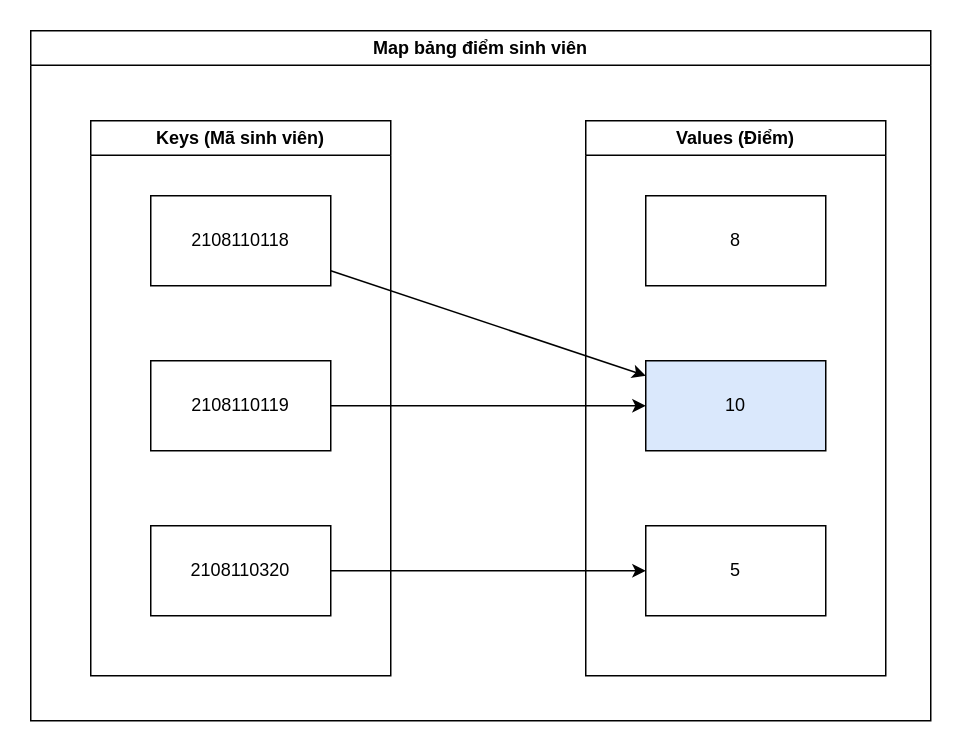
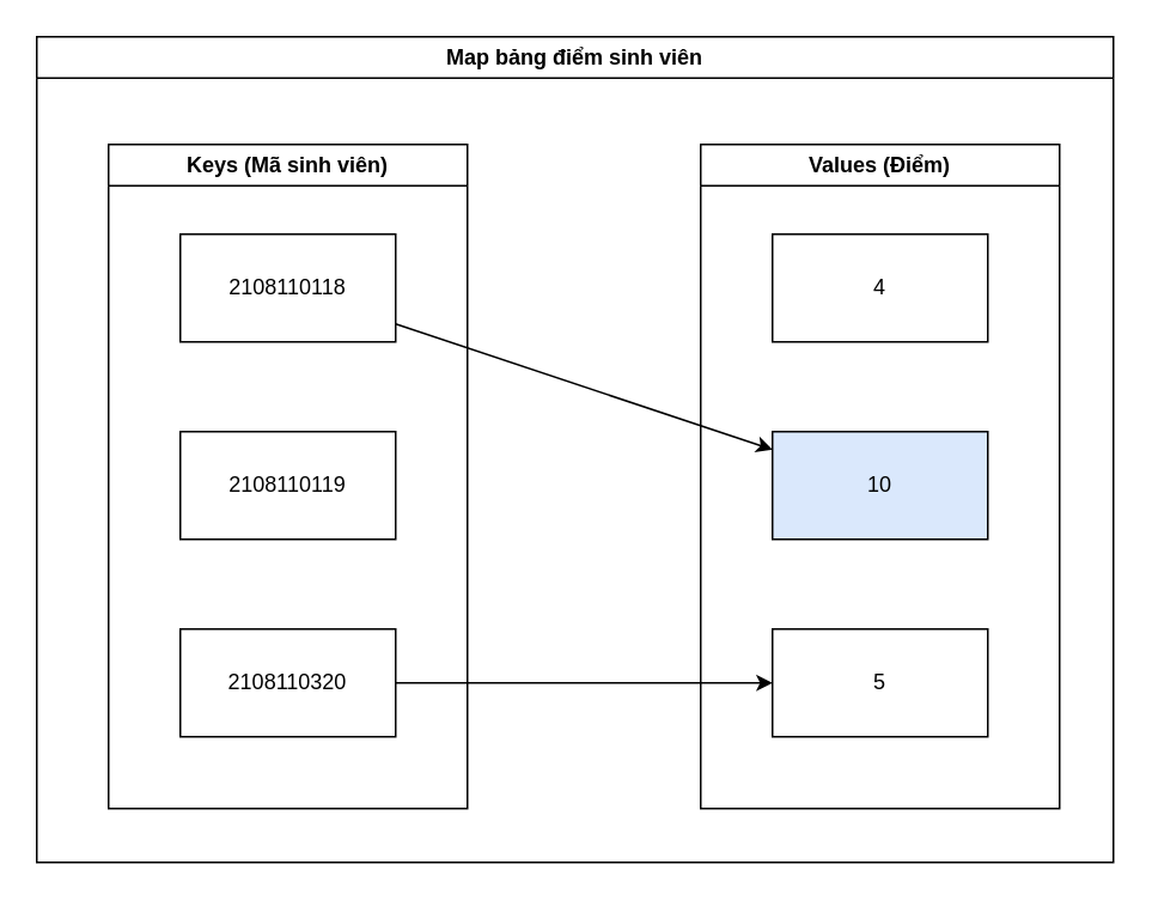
- <mxCell id="7" value="8" style="rounded=0;whiteSpace=wrap;html=1;" vertex="1" parent="6"><mxGeometry x="40" y="50" width="120" height="60" as="geometry" /></mxCell>
+ <mxCell id="7" value="4" style="rounded=0;whiteSpace=wrap;html=1;" vertex="1" parent="6"><mxGeometry x="40" y="50" width="120" height="60" as="geometry" /></mxCell>
- <mxCell id="11" value="" style="endArrow=classic;html=1;rounded=0;" edge="1" parent="6" source="8" target="9"><mxGeometry width="50" height="50" relative="1" as="geometry"><mxPoint x="-90" y="180" as="sourcePoint" /><mxPoint x="-40" y="130" as="targetPoint" /></mxGeometry></mxCell>
